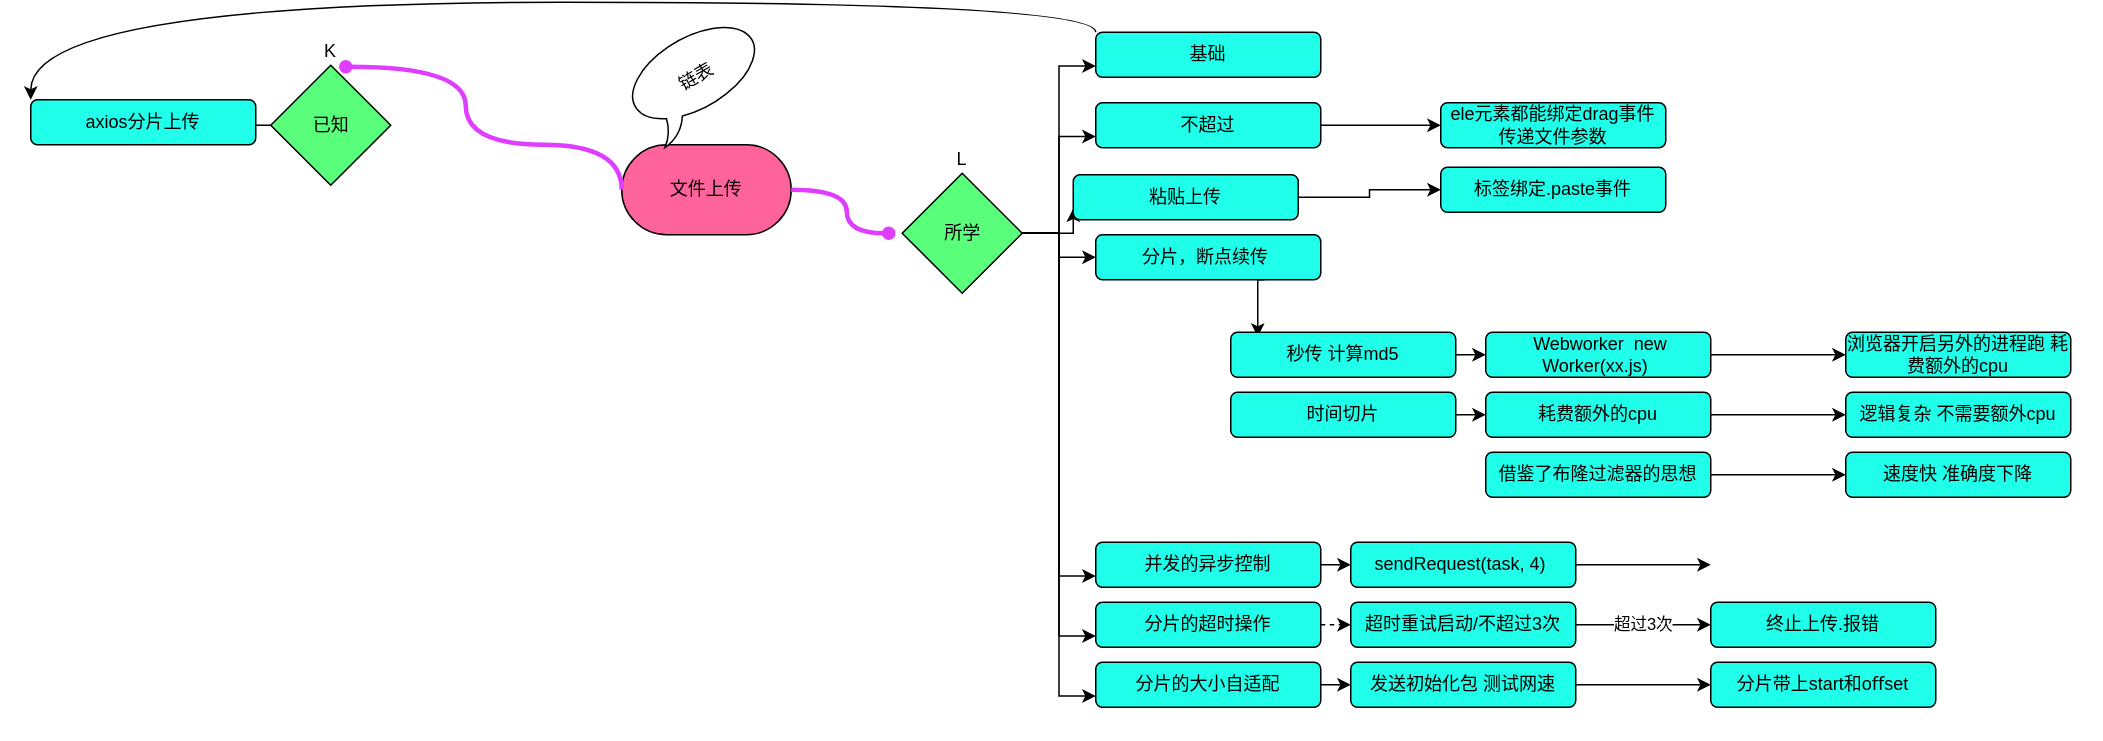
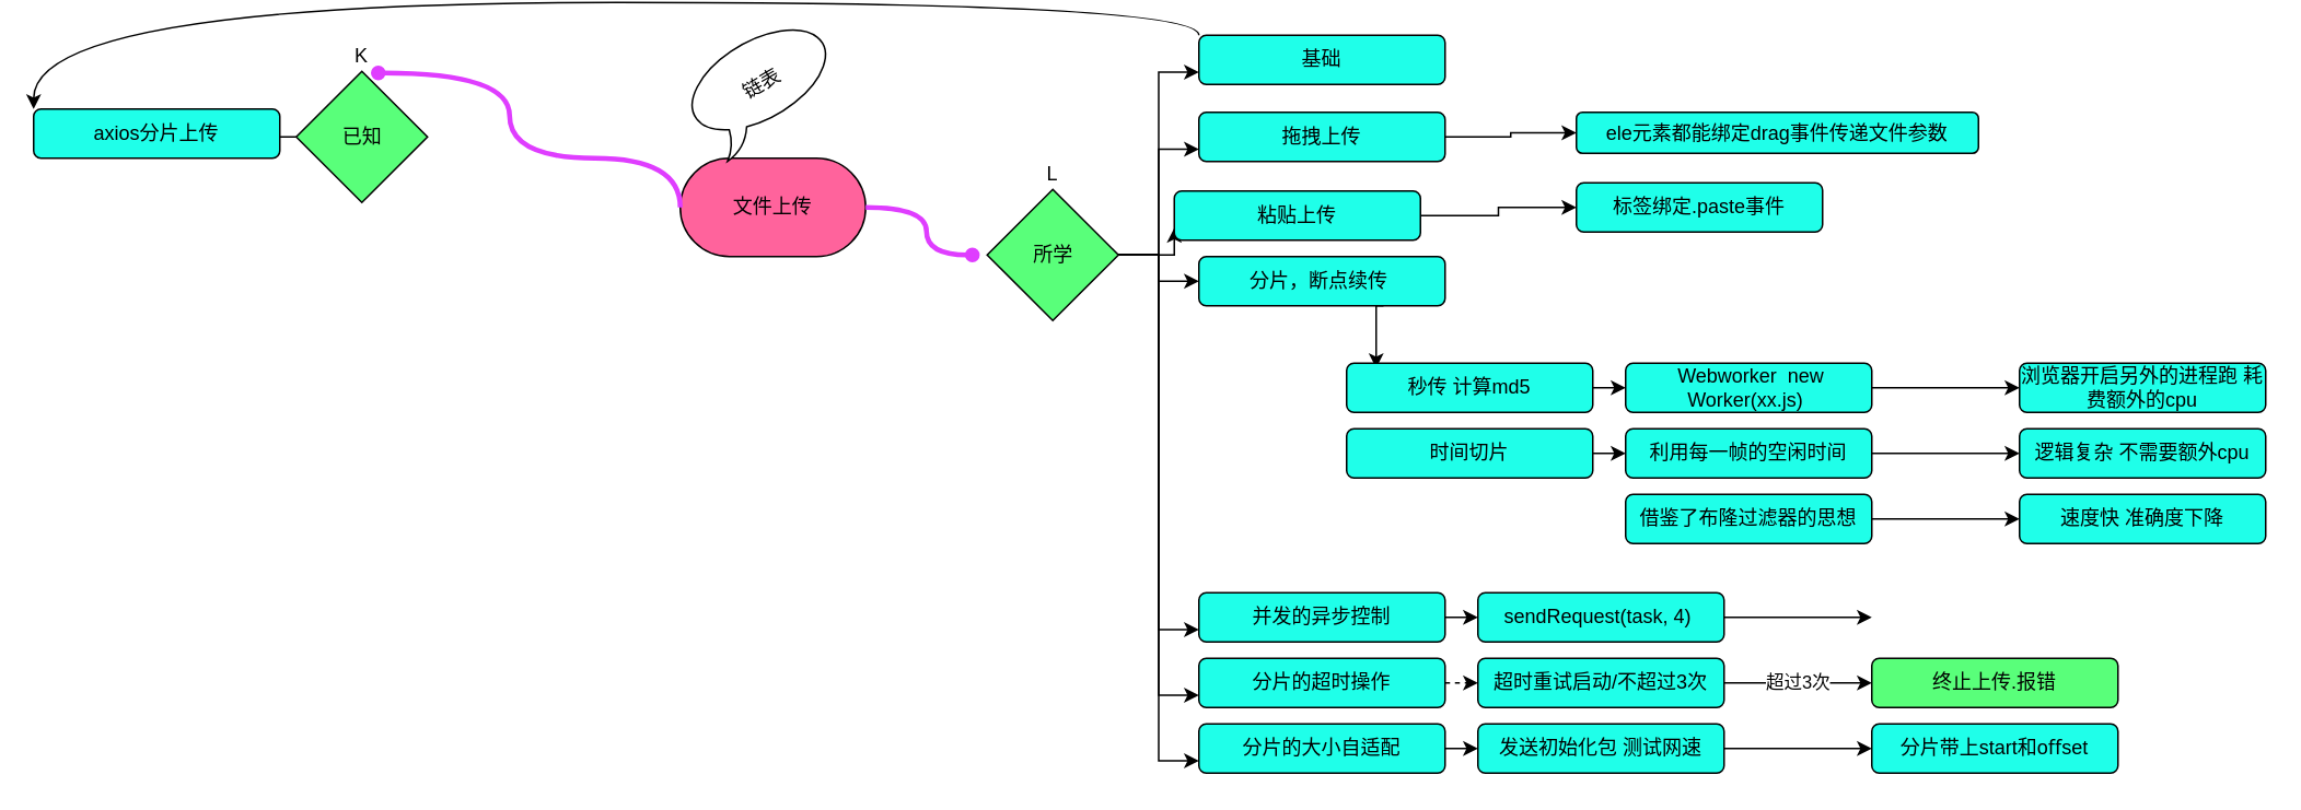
- <mxCell id="19" value="&lt;div&gt;不超过&lt;/div&gt;" style="rounded=1;whiteSpace=wrap;html=1;fillColor=#1FFFE9;" vertex="1" parent="1"><mxGeometry x="730" y="67" width="150" height="30" as="geometry" /></mxCell>
+ <mxCell id="19" value="&lt;div&gt;拖拽上传&lt;/div&gt;" style="rounded=1;whiteSpace=wrap;html=1;fillColor=#1FFFE9;" vertex="1" parent="1"><mxGeometry x="730" y="67" width="150" height="30" as="geometry" /></mxCell>
- <mxCell id="22" value="ele元素都能绑定drag事件传递文件参数" style="rounded=1;whiteSpace=wrap;html=1;fillColor=#1FFFE9;" vertex="1" parent="1"><mxGeometry x="960" y="67" width="150" height="30" as="geometry" /></mxCell>
+ <mxCell id="22" value="ele元素都能绑定drag事件传递文件参数" style="rounded=1;whiteSpace=wrap;html=1;fillColor=#1FFFE9;" vertex="1" parent="1"><mxGeometry x="960" y="67" width="245" height="25" as="geometry" /></mxCell>
- <mxCell id="32" value="耗费额外的cpu" style="rounded=1;whiteSpace=wrap;html=1;fillColor=#1FFFE9;" vertex="1" parent="1"><mxGeometry x="990" y="260" width="150" height="30" as="geometry" /></mxCell>
+ <mxCell id="32" value="利用每一帧的空闲时间" style="rounded=1;whiteSpace=wrap;html=1;fillColor=#1FFFE9;" vertex="1" parent="1"><mxGeometry x="990" y="260" width="150" height="30" as="geometry" /></mxCell>
- <mxCell id="45" value="终止上传.报错" style="rounded=1;whiteSpace=wrap;html=1;fillColor=#1FFFE9;" vertex="1" parent="1"><mxGeometry x="1140" y="400" width="150" height="30" as="geometry" /></mxCell>
+ <mxCell id="45" value="终止上传.报错" style="rounded=1;whiteSpace=wrap;html=1;fillColor=#59ff7a;" vertex="1" parent="1"><mxGeometry x="1140" y="400" width="150" height="30" as="geometry" /></mxCell>
